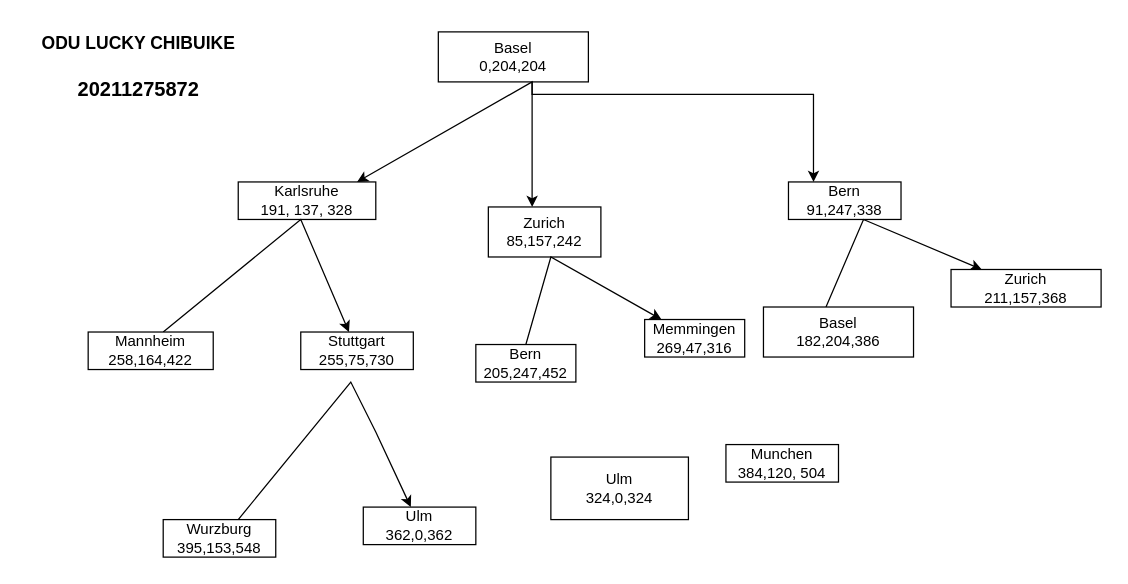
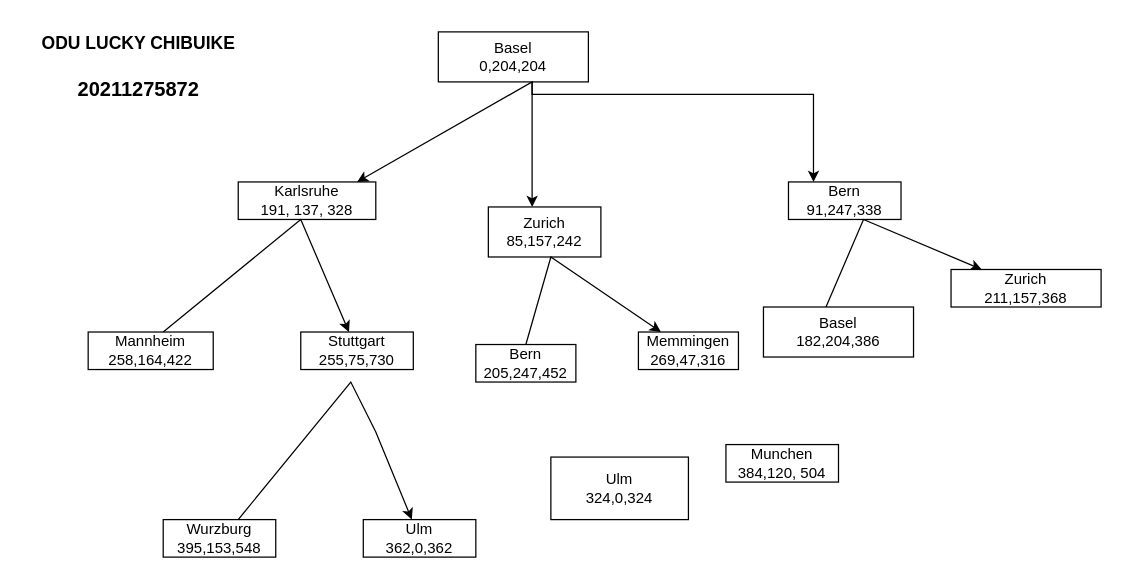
- <mxCell id="15" value="Memmingen&lt;div&gt;269,47,316&lt;/div&gt;" style="rounded=0;whiteSpace=wrap;html=1;" vertex="1" parent="1"><mxGeometry x="515" y="255" width="80" height="30" as="geometry" /></mxCell>
+ <mxCell id="15" value="Memmingen&lt;div&gt;269,47,316&lt;/div&gt;" style="rounded=0;whiteSpace=wrap;html=1;" vertex="1" parent="1"><mxGeometry x="510" y="265" width="80" height="30" as="geometry" /></mxCell>
- <mxCell id="12" value="Ulm&lt;div&gt;362,0,362&lt;/div&gt;" style="rounded=0;whiteSpace=wrap;html=1;" vertex="1" parent="1"><mxGeometry x="290" y="405" width="90" height="30" as="geometry" /></mxCell>
+ <mxCell id="12" value="Ulm&lt;div&gt;362,0,362&lt;/div&gt;" style="rounded=0;whiteSpace=wrap;html=1;" vertex="1" parent="1"><mxGeometry x="290" y="415" width="90" height="30" as="geometry" /></mxCell>
